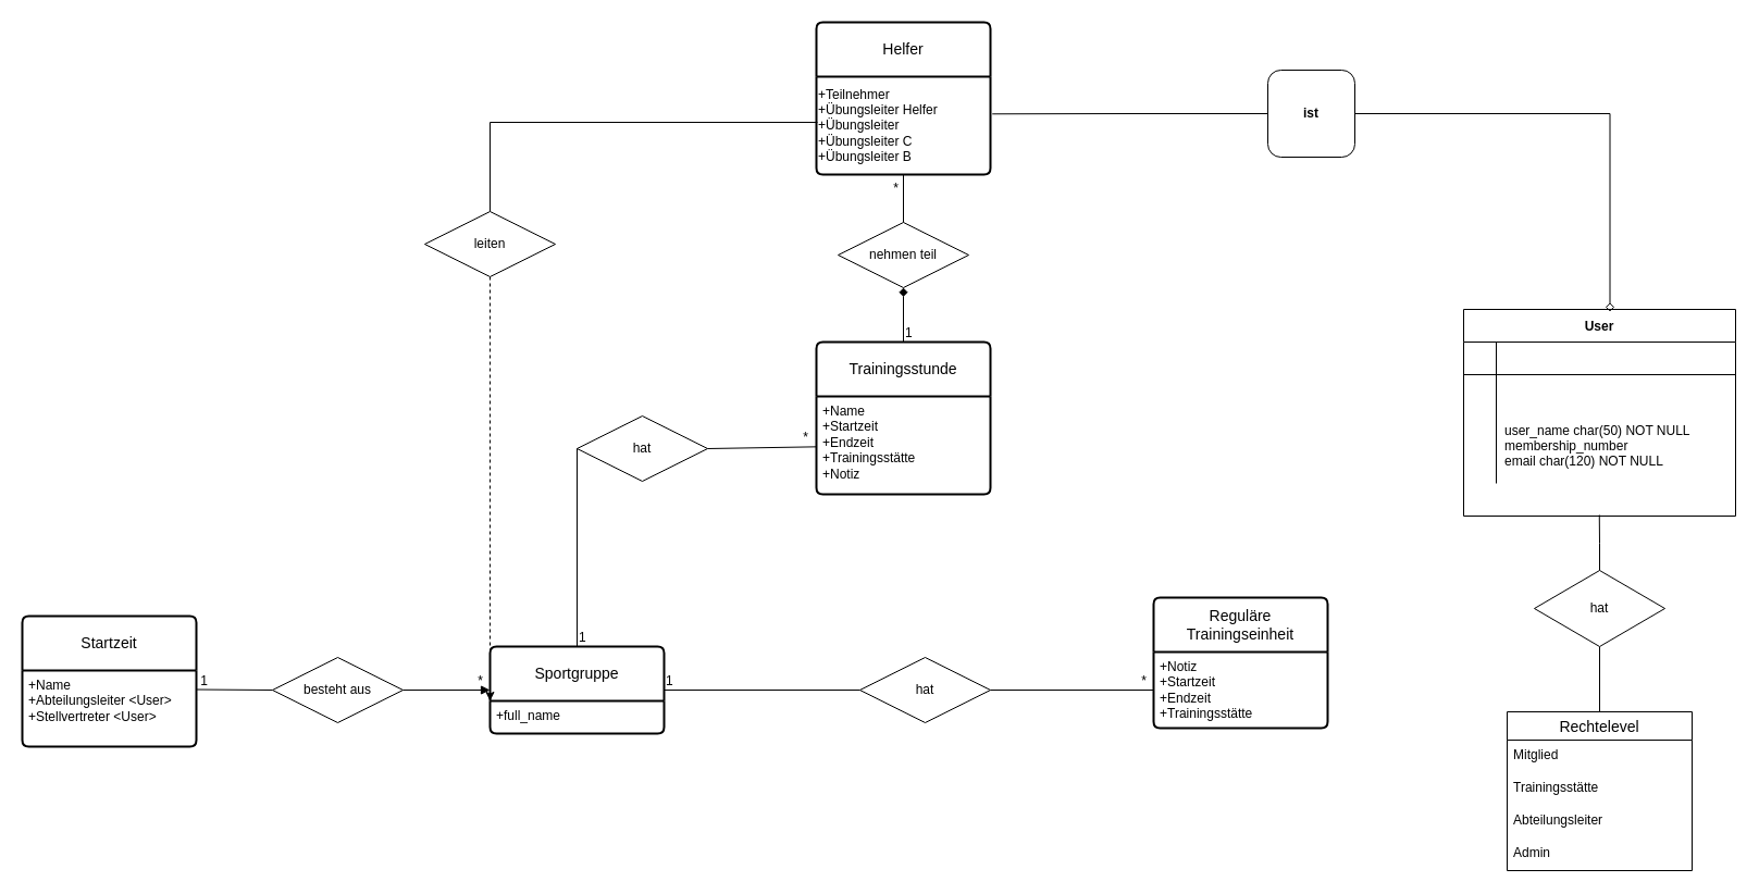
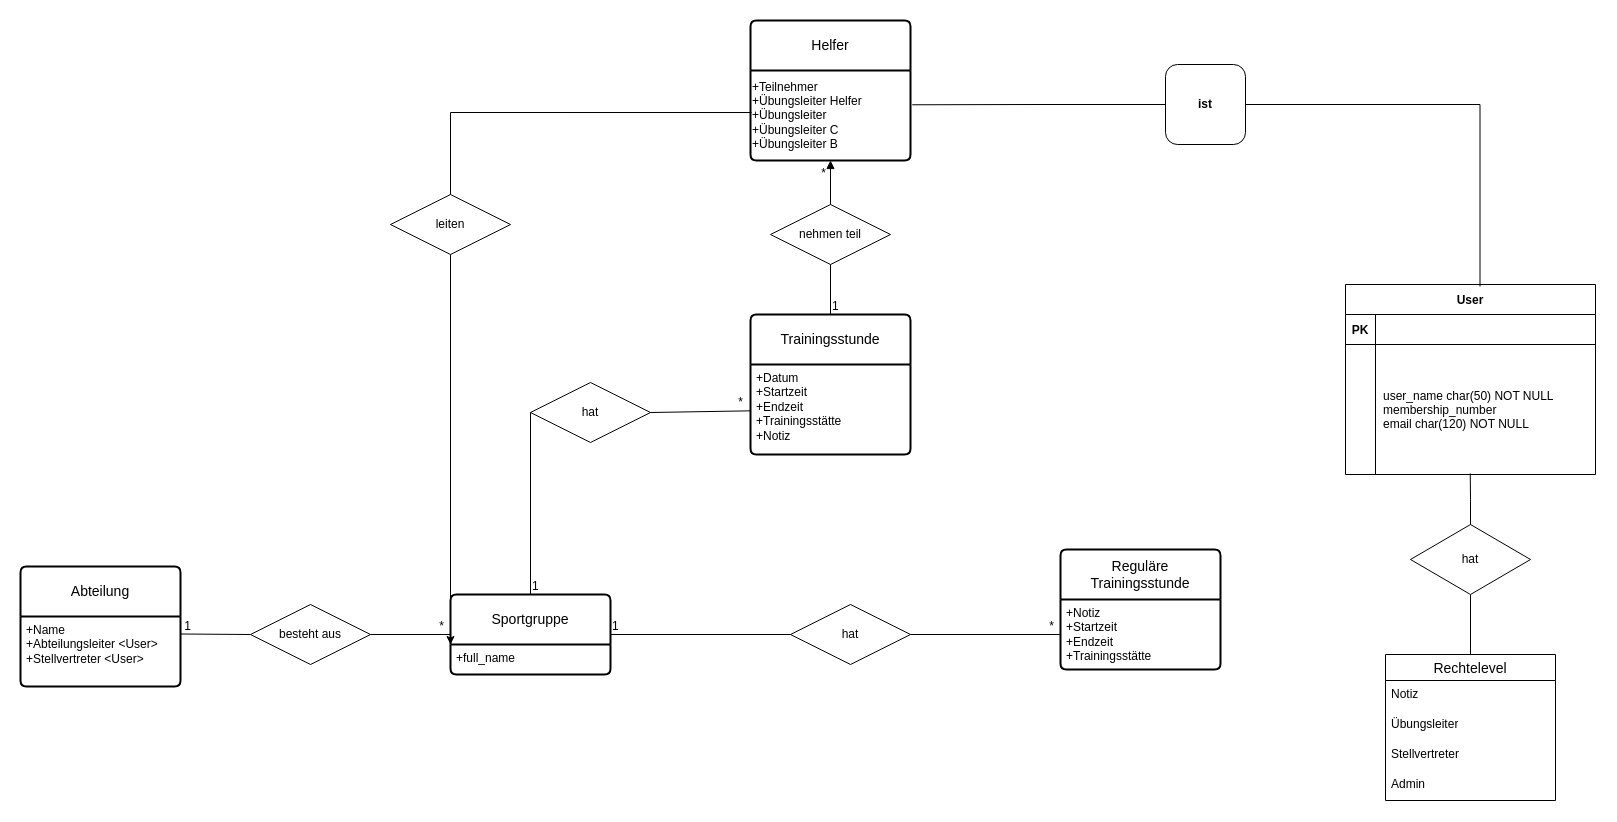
- <mxCell id="34" value="" style="endArrow=none;html=1;rounded=0;exitX=0.5;exitY=0;exitDx=0;exitDy=0;entryX=0.5;entryY=1;entryDx=0;entryDy=0;" parent="1" source="31" target="36" edge="1"><mxGeometry relative="1" as="geometry"><mxPoint x="1160" y="366" as="sourcePoint" /><mxPoint x="830" y="154" as="targetPoint" /></mxGeometry></mxCell>
+ <mxCell id="34" value="" style="endArrow=block;html=1;rounded=0;exitX=0.5;exitY=0;exitDx=0;exitDy=0;entryX=0.5;entryY=1;entryDx=0;entryDy=0;" parent="1" source="31" target="36" edge="1"><mxGeometry relative="1" as="geometry"><mxPoint x="1160" y="366" as="sourcePoint" /><mxPoint x="830" y="154" as="targetPoint" /></mxGeometry></mxCell>
- <mxCell id="32" value="" style="endArrow=diamond;html=1;rounded=0;exitX=0.5;exitY=0;exitDx=0;exitDy=0;entryX=0.5;entryY=1;entryDx=0;entryDy=0;" parent="1" source="19" target="31" edge="1"><mxGeometry relative="1" as="geometry"><mxPoint x="1099" y="516" as="sourcePoint" /><mxPoint x="1139" y="224" as="targetPoint" /></mxGeometry></mxCell>
+ <mxCell id="32" value="" style="endArrow=none;html=1;rounded=0;exitX=0.5;exitY=0;exitDx=0;exitDy=0;entryX=0.5;entryY=1;entryDx=0;entryDy=0;" parent="1" source="19" target="31" edge="1"><mxGeometry relative="1" as="geometry"><mxPoint x="1099" y="516" as="sourcePoint" /><mxPoint x="1139" y="224" as="targetPoint" /></mxGeometry></mxCell>
- <mxCell id="45" style="edgeStyle=orthogonalEdgeStyle;rounded=0;orthogonalLoop=1;jettySize=auto;html=1;exitX=1;exitY=0.5;exitDx=0;exitDy=0;entryX=0.538;entryY=0.011;entryDx=0;entryDy=0;entryPerimeter=0;strokeColor=default;endArrow=diamond;endFill=0;" parent="1" source="14" target="2" edge="1"><mxGeometry relative="1" as="geometry" /></mxCell>
+ <mxCell id="45" style="edgeStyle=orthogonalEdgeStyle;rounded=0;orthogonalLoop=1;jettySize=auto;html=1;exitX=1;exitY=0.5;exitDx=0;exitDy=0;entryX=0.538;entryY=0.011;entryDx=0;entryDy=0;entryPerimeter=0;strokeColor=default;endArrow=none;endFill=0;" parent="1" source="14" target="2" edge="1"><mxGeometry relative="1" as="geometry" /></mxCell>
+ <mxCell id="4" value="PK" style="shape=partialRectangle;overflow=hidden;connectable=0;fillColor=none;top=0;left=0;bottom=0;right=0;fontStyle=1;" parent="3" vertex="1"><mxGeometry width="30" height="30" as="geometry"><mxRectangle width="30" height="30" as="alternateBounds" /></mxGeometry></mxCell>
- <mxCell id="20" value="+Name&lt;br&gt;+Startzeit&lt;br&gt;+Endzeit&lt;br&gt;+Trainingsstätte&lt;br&gt;+Notiz" style="align=left;strokeColor=none;fillColor=none;spacingLeft=4;fontSize=12;verticalAlign=top;resizable=0;rotatable=0;part=1;html=1;" parent="19" vertex="1"><mxGeometry y="50" width="160" height="90" as="geometry" /></mxCell>
+ <mxCell id="20" value="+Datum&lt;br&gt;+Startzeit&lt;br&gt;+Endzeit&lt;br&gt;+Trainingsstätte&lt;br&gt;+Notiz" style="align=left;strokeColor=none;fillColor=none;spacingLeft=4;fontSize=12;verticalAlign=top;resizable=0;rotatable=0;part=1;html=1;" parent="19" vertex="1"><mxGeometry y="50" width="160" height="90" as="geometry" /></mxCell>
- <mxCell id="50" style="edgeStyle=orthogonalEdgeStyle;rounded=0;orthogonalLoop=1;jettySize=auto;html=1;exitX=0.5;exitY=1;exitDx=0;exitDy=0;entryX=0;entryY=0;entryDx=0;entryDy=0;dashed=1;" parent="1" source="51" target="16" edge="1"><mxGeometry relative="1" as="geometry" /></mxCell>
+ <mxCell id="50" style="edgeStyle=orthogonalEdgeStyle;rounded=0;orthogonalLoop=1;jettySize=auto;html=1;exitX=0.5;exitY=1;exitDx=0;exitDy=0;entryX=0;entryY=0;entryDx=0;entryDy=0;" parent="1" source="51" target="16" edge="1"><mxGeometry relative="1" as="geometry" /></mxCell>
- <mxCell id="17" value="Reguläre Trainingseinheit" style="swimlane;childLayout=stackLayout;horizontal=1;startSize=50;horizontalStack=0;rounded=1;fontSize=14;fontStyle=0;strokeWidth=2;resizeParent=0;resizeLast=1;shadow=0;dashed=0;align=center;arcSize=4;whiteSpace=wrap;html=1;" parent="1" vertex="1"><mxGeometry x="1060" y="549" width="160" height="120" as="geometry" /></mxCell>
+ <mxCell id="17" value="Reguläre Trainingsstunde" style="swimlane;childLayout=stackLayout;horizontal=1;startSize=50;horizontalStack=0;rounded=1;fontSize=14;fontStyle=0;strokeWidth=2;resizeParent=0;resizeLast=1;shadow=0;dashed=0;align=center;arcSize=4;whiteSpace=wrap;html=1;" parent="1" vertex="1"><mxGeometry x="1060" y="549" width="160" height="120" as="geometry" /></mxCell>
- <mxCell id="38" value="Startzeit" style="swimlane;childLayout=stackLayout;horizontal=1;startSize=50;horizontalStack=0;rounded=1;fontSize=14;fontStyle=0;strokeWidth=2;resizeParent=0;resizeLast=1;shadow=0;dashed=0;align=center;arcSize=4;whiteSpace=wrap;html=1;" parent="1" vertex="1"><mxGeometry x="20" y="566" width="160" height="120" as="geometry" /></mxCell>
+ <mxCell id="38" value="Abteilung" style="swimlane;childLayout=stackLayout;horizontal=1;startSize=50;horizontalStack=0;rounded=1;fontSize=14;fontStyle=0;strokeWidth=2;resizeParent=0;resizeLast=1;shadow=0;dashed=0;align=center;arcSize=4;whiteSpace=wrap;html=1;" parent="1" vertex="1"><mxGeometry x="20" y="566" width="160" height="120" as="geometry" /></mxCell>
- <mxCell id="43" value="" style="endArrow=block;html=1;rounded=0;entryX=0;entryY=0.5;entryDx=0;entryDy=0;exitX=1;exitY=0.5;exitDx=0;exitDy=0;" parent="1" source="40" target="15" edge="1"><mxGeometry relative="1" as="geometry"><mxPoint x="430" y="614" as="sourcePoint" /><mxPoint x="360" y="614" as="targetPoint" /></mxGeometry></mxCell>
+ <mxCell id="43" value="" style="endArrow=none;html=1;rounded=0;entryX=0;entryY=0.5;entryDx=0;entryDy=0;exitX=1;exitY=0.5;exitDx=0;exitDy=0;" parent="1" source="40" target="15" edge="1"><mxGeometry relative="1" as="geometry"><mxPoint x="430" y="614" as="sourcePoint" /><mxPoint x="360" y="614" as="targetPoint" /></mxGeometry></mxCell>
- <mxCell id="9" value="Mitglied" style="text;strokeColor=none;fillColor=none;spacingLeft=4;spacingRight=4;overflow=hidden;rotatable=0;points=[[0,0.5],[1,0.5]];portConstraint=eastwest;fontSize=12;whiteSpace=wrap;html=1;" parent="8" vertex="1"><mxGeometry y="26" width="170" height="30" as="geometry" /></mxCell>
+ <mxCell id="9" value="Notiz" style="text;strokeColor=none;fillColor=none;spacingLeft=4;spacingRight=4;overflow=hidden;rotatable=0;points=[[0,0.5],[1,0.5]];portConstraint=eastwest;fontSize=12;whiteSpace=wrap;html=1;" parent="8" vertex="1"><mxGeometry y="26" width="170" height="30" as="geometry" /></mxCell>
- <mxCell id="10" value="Trainingsstätte" style="text;strokeColor=none;fillColor=none;spacingLeft=4;spacingRight=4;overflow=hidden;rotatable=0;points=[[0,0.5],[1,0.5]];portConstraint=eastwest;fontSize=12;whiteSpace=wrap;html=1;" parent="8" vertex="1"><mxGeometry y="56" width="170" height="30" as="geometry" /></mxCell>
+ <mxCell id="10" value="Übungsleiter" style="text;strokeColor=none;fillColor=none;spacingLeft=4;spacingRight=4;overflow=hidden;rotatable=0;points=[[0,0.5],[1,0.5]];portConstraint=eastwest;fontSize=12;whiteSpace=wrap;html=1;" parent="8" vertex="1"><mxGeometry y="56" width="170" height="30" as="geometry" /></mxCell>
- <mxCell id="11" value="Abteilungsleiter" style="text;strokeColor=none;fillColor=none;spacingLeft=4;spacingRight=4;overflow=hidden;rotatable=0;points=[[0,0.5],[1,0.5]];portConstraint=eastwest;fontSize=12;whiteSpace=wrap;html=1;" parent="8" vertex="1"><mxGeometry y="86" width="170" height="30" as="geometry" /></mxCell>
+ <mxCell id="11" value="Stellvertreter" style="text;strokeColor=none;fillColor=none;spacingLeft=4;spacingRight=4;overflow=hidden;rotatable=0;points=[[0,0.5],[1,0.5]];portConstraint=eastwest;fontSize=12;whiteSpace=wrap;html=1;" parent="8" vertex="1"><mxGeometry y="86" width="170" height="30" as="geometry" /></mxCell>
